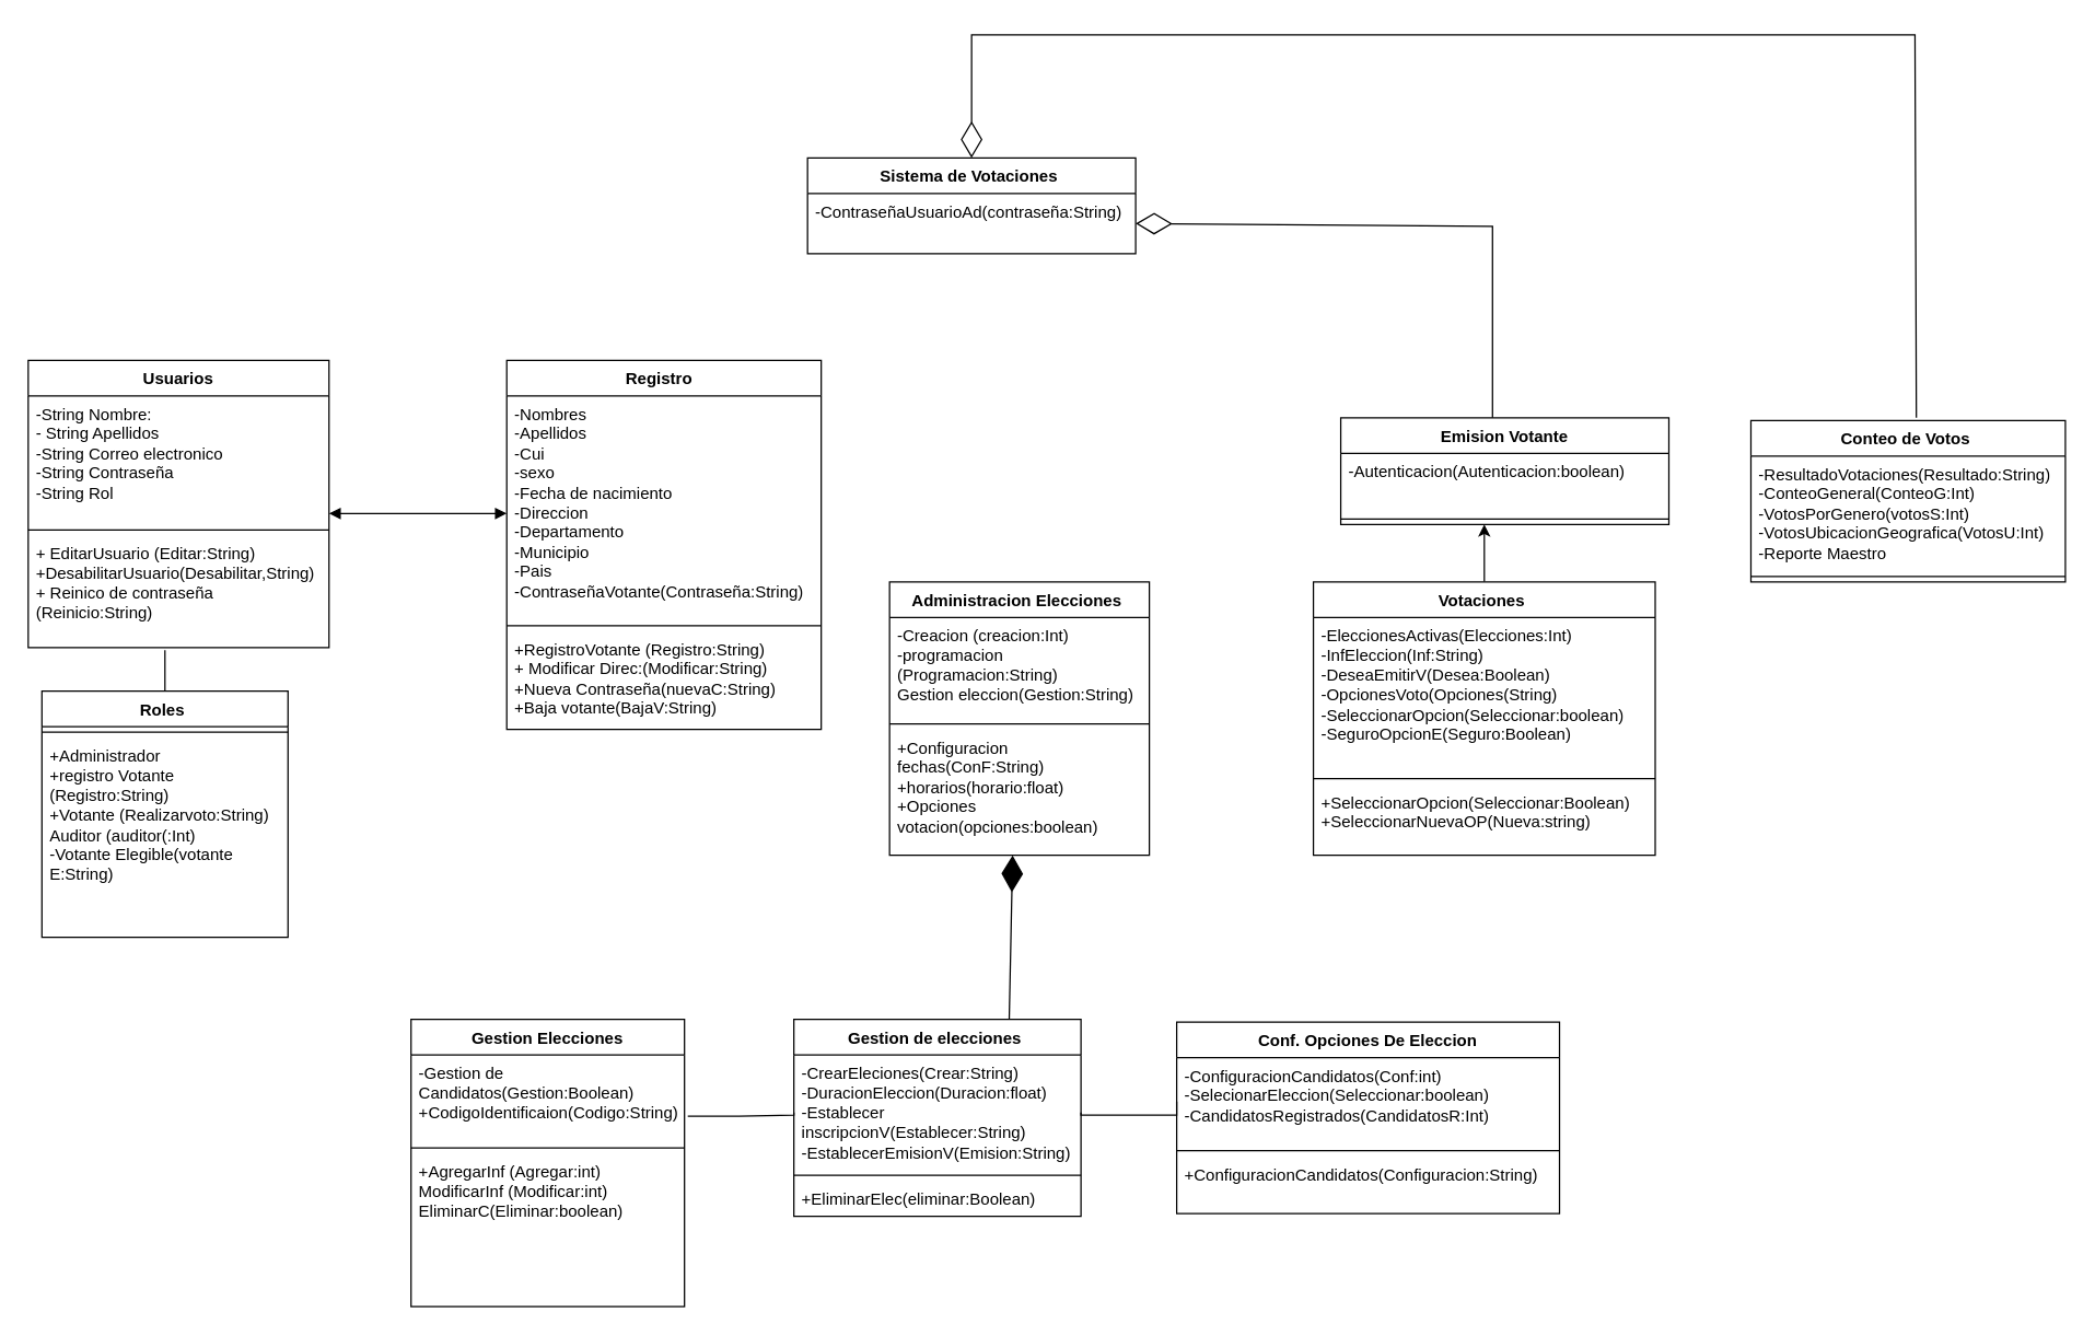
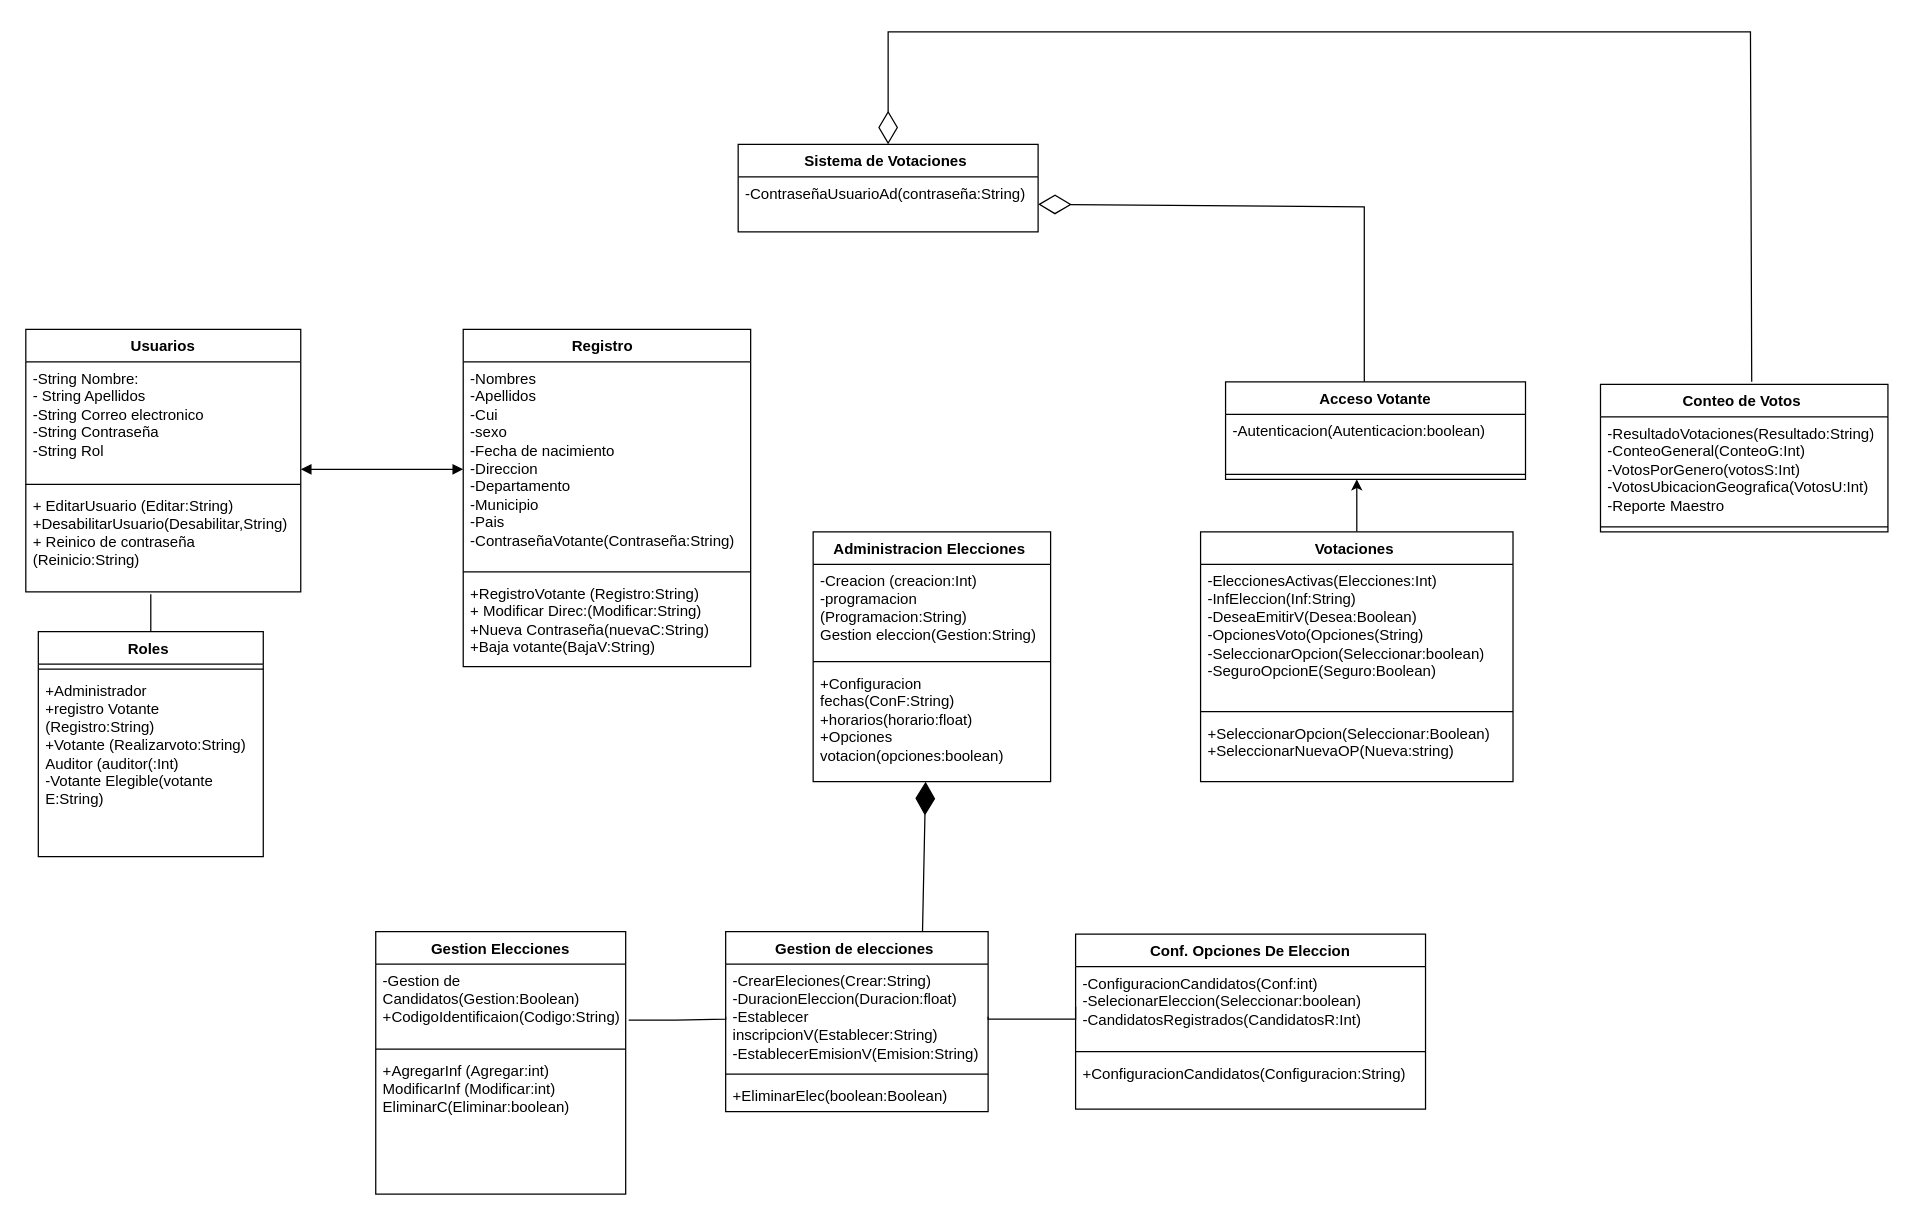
- <mxCell id="30" value="Emision Votante" style="swimlane;fontStyle=1;align=center;verticalAlign=top;childLayout=stackLayout;horizontal=1;startSize=26;horizontalStack=0;resizeParent=1;resizeParentMax=0;resizeLast=0;collapsible=1;marginBottom=0;whiteSpace=wrap;html=1;" parent="1" vertex="1"><mxGeometry x="980" y="300" width="240" height="78" as="geometry" /></mxCell>
+ <mxCell id="30" value="Acceso Votante" style="swimlane;fontStyle=1;align=center;verticalAlign=top;childLayout=stackLayout;horizontal=1;startSize=26;horizontalStack=0;resizeParent=1;resizeParentMax=0;resizeLast=0;collapsible=1;marginBottom=0;whiteSpace=wrap;html=1;" parent="1" vertex="1"><mxGeometry x="980" y="300" width="240" height="78" as="geometry" /></mxCell>
- <mxCell id="21" value="+EliminarElec(eliminar:Boolean)" style="text;strokeColor=none;fillColor=none;align=left;verticalAlign=top;spacingLeft=4;spacingRight=4;overflow=hidden;rotatable=0;points=[[0,0.5],[1,0.5]];portConstraint=eastwest;whiteSpace=wrap;html=1;" parent="18" vertex="1"><mxGeometry y="118" width="210" height="26" as="geometry" /></mxCell>
+ <mxCell id="21" value="+EliminarElec(boolean:Boolean)" style="text;strokeColor=none;fillColor=none;align=left;verticalAlign=top;spacingLeft=4;spacingRight=4;overflow=hidden;rotatable=0;points=[[0,0.5],[1,0.5]];portConstraint=eastwest;whiteSpace=wrap;html=1;" parent="18" vertex="1"><mxGeometry y="118" width="210" height="26" as="geometry" /></mxCell>
